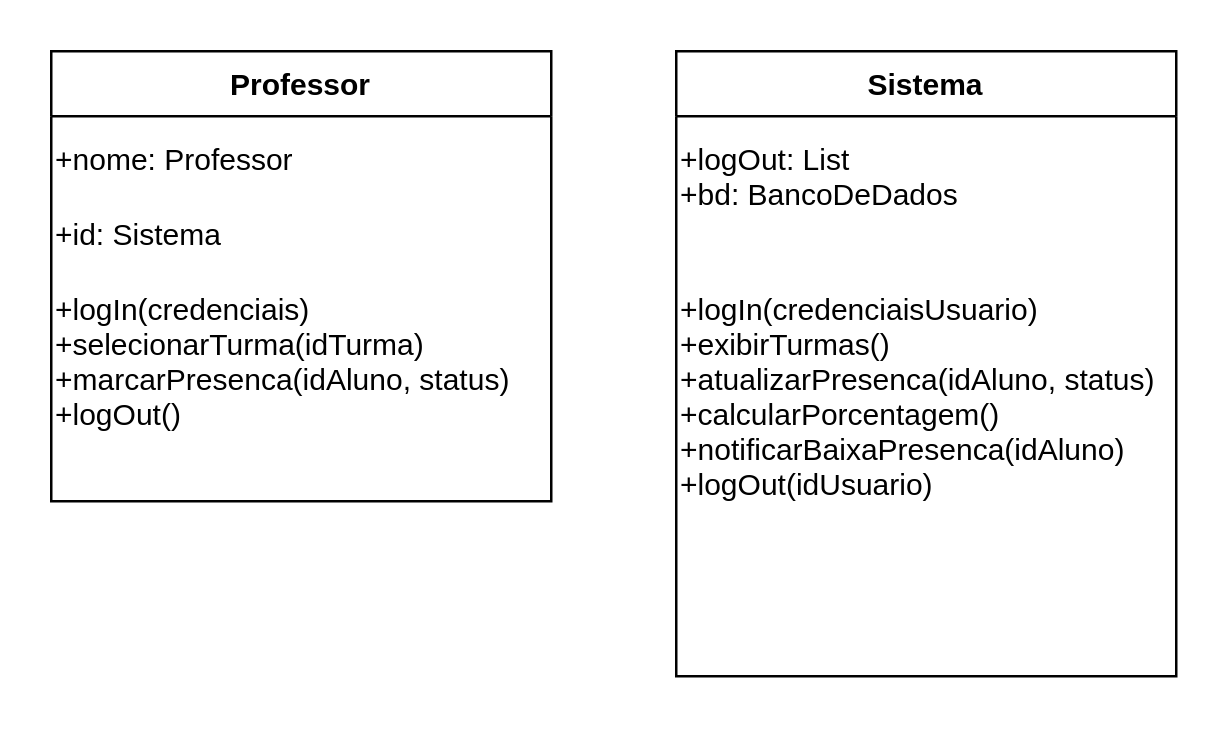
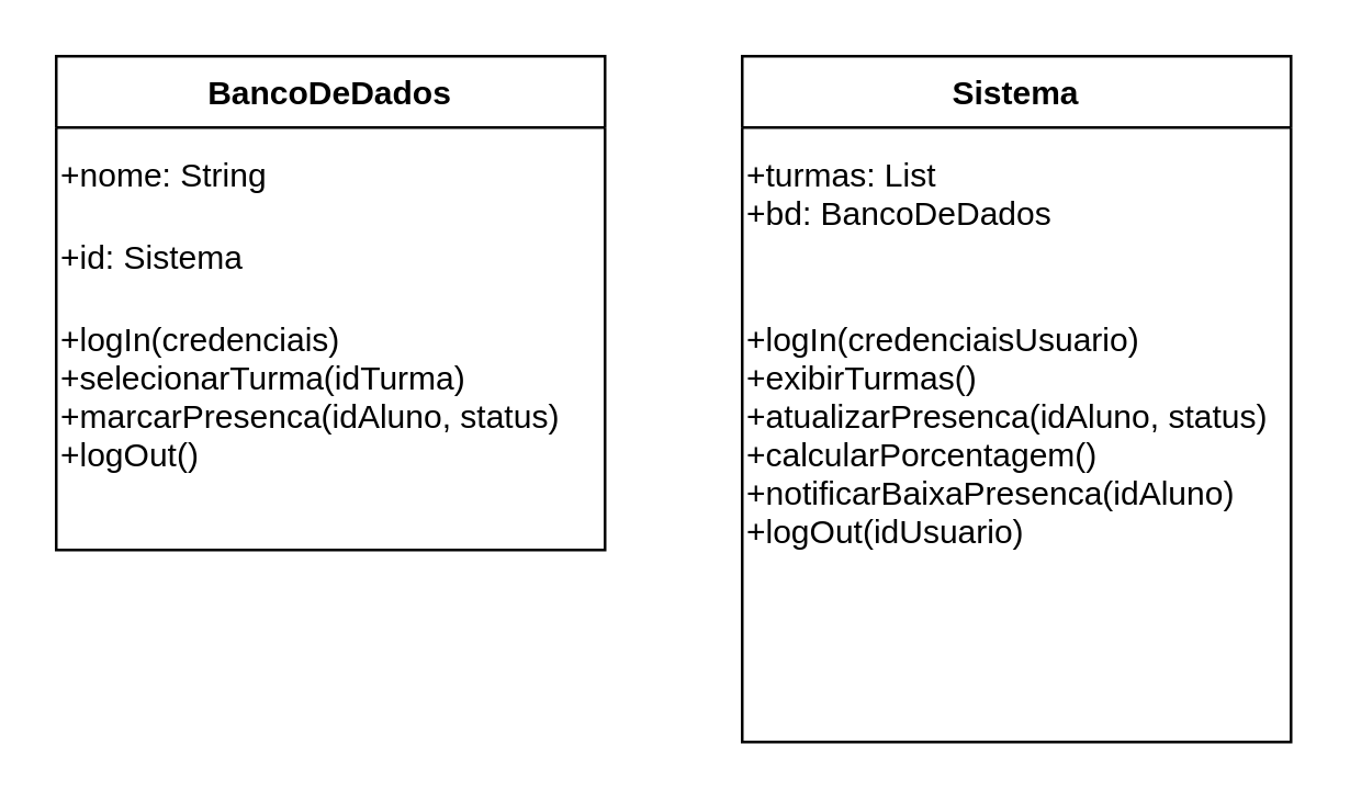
- <mxCell id="2" value="Professor" style="swimlane;startSize=26;" parent="1" vertex="1"><mxGeometry x="20" y="20" width="200" height="180" as="geometry" /></mxCell>
+ <mxCell id="2" value="BancoDeDados" style="swimlane;startSize=26;" parent="1" vertex="1"><mxGeometry x="20" y="20" width="200" height="180" as="geometry" /></mxCell>
- <mxCell id="3" value="+nome: Professor" style="text" parent="2" vertex="1"><mxGeometry y="30" width="200" height="26" as="geometry" /></mxCell>
+ <mxCell id="3" value="+nome: String" style="text" parent="2" vertex="1"><mxGeometry y="30" width="200" height="26" as="geometry" /></mxCell>
- <mxCell id="7" value="+logOut: List&#10;+bd: BancoDeDados" style="text" parent="6" vertex="1"><mxGeometry y="30" width="200" height="52" as="geometry" /></mxCell>
+ <mxCell id="7" value="+turmas: List&#10;+bd: BancoDeDados" style="text" parent="6" vertex="1"><mxGeometry y="30" width="200" height="52" as="geometry" /></mxCell>
